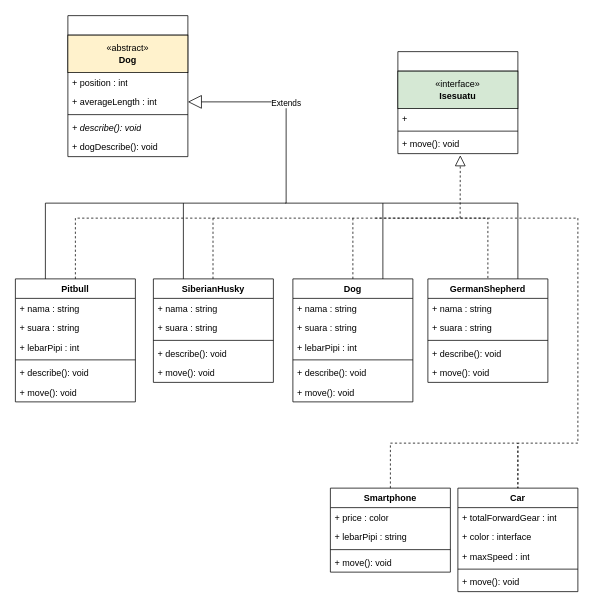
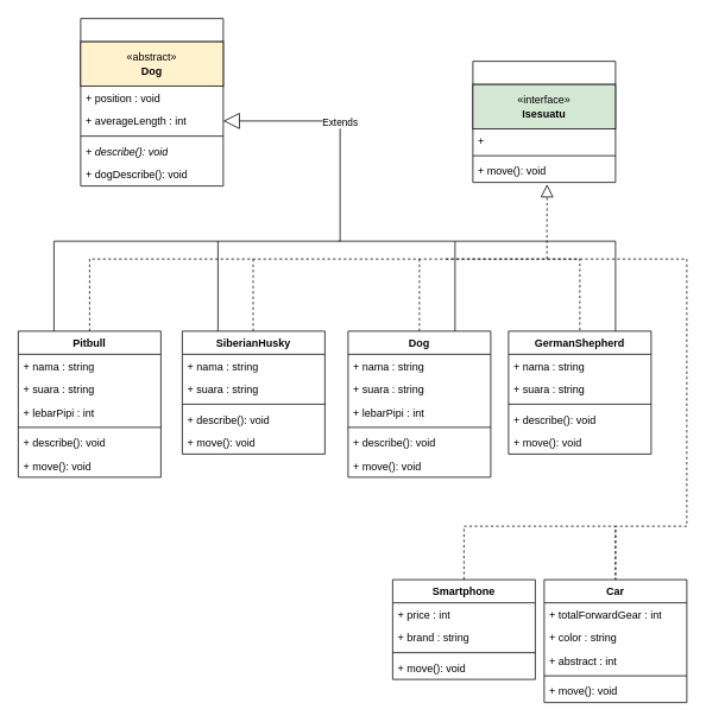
- <mxCell id="9" value="+ position : int" style="text;strokeColor=none;fillColor=none;align=left;verticalAlign=top;spacingLeft=4;spacingRight=4;overflow=hidden;rotatable=0;points=[[0,0.5],[1,0.5]];portConstraint=eastwest;whiteSpace=wrap;html=1;" vertex="1" parent="7"><mxGeometry y="76" width="160" height="26" as="geometry" /></mxCell>
+ <mxCell id="9" value="+ position : void" style="text;strokeColor=none;fillColor=none;align=left;verticalAlign=top;spacingLeft=4;spacingRight=4;overflow=hidden;rotatable=0;points=[[0,0.5],[1,0.5]];portConstraint=eastwest;whiteSpace=wrap;html=1;" vertex="1" parent="7"><mxGeometry y="76" width="160" height="26" as="geometry" /></mxCell>
- <mxCell id="41" value="+ price : color" style="text;strokeColor=none;fillColor=none;align=left;verticalAlign=top;spacingLeft=4;spacingRight=4;overflow=hidden;rotatable=0;points=[[0,0.5],[1,0.5]];portConstraint=eastwest;whiteSpace=wrap;html=1;" vertex="1" parent="40"><mxGeometry y="26" width="160" height="26" as="geometry" /></mxCell>
+ <mxCell id="41" value="+ price : int" style="text;strokeColor=none;fillColor=none;align=left;verticalAlign=top;spacingLeft=4;spacingRight=4;overflow=hidden;rotatable=0;points=[[0,0.5],[1,0.5]];portConstraint=eastwest;whiteSpace=wrap;html=1;" vertex="1" parent="40"><mxGeometry y="26" width="160" height="26" as="geometry" /></mxCell>
- <mxCell id="42" value="+ lebarPipi : string" style="text;strokeColor=none;fillColor=none;align=left;verticalAlign=top;spacingLeft=4;spacingRight=4;overflow=hidden;rotatable=0;points=[[0,0.5],[1,0.5]];portConstraint=eastwest;whiteSpace=wrap;html=1;" vertex="1" parent="40"><mxGeometry y="52" width="160" height="26" as="geometry" /></mxCell>
+ <mxCell id="42" value="+ brand : string" style="text;strokeColor=none;fillColor=none;align=left;verticalAlign=top;spacingLeft=4;spacingRight=4;overflow=hidden;rotatable=0;points=[[0,0.5],[1,0.5]];portConstraint=eastwest;whiteSpace=wrap;html=1;" vertex="1" parent="40"><mxGeometry y="52" width="160" height="26" as="geometry" /></mxCell>
- <mxCell id="47" value="+ color : interface" style="text;strokeColor=none;fillColor=none;align=left;verticalAlign=top;spacingLeft=4;spacingRight=4;overflow=hidden;rotatable=0;points=[[0,0.5],[1,0.5]];portConstraint=eastwest;whiteSpace=wrap;html=1;" vertex="1" parent="45"><mxGeometry y="52" width="160" height="26" as="geometry" /></mxCell>
+ <mxCell id="47" value="+ color : string" style="text;strokeColor=none;fillColor=none;align=left;verticalAlign=top;spacingLeft=4;spacingRight=4;overflow=hidden;rotatable=0;points=[[0,0.5],[1,0.5]];portConstraint=eastwest;whiteSpace=wrap;html=1;" vertex="1" parent="45"><mxGeometry y="52" width="160" height="26" as="geometry" /></mxCell>
- <mxCell id="48" value="+ maxSpeed : int" style="text;strokeColor=none;fillColor=none;align=left;verticalAlign=top;spacingLeft=4;spacingRight=4;overflow=hidden;rotatable=0;points=[[0,0.5],[1,0.5]];portConstraint=eastwest;whiteSpace=wrap;html=1;" vertex="1" parent="45"><mxGeometry y="78" width="160" height="26" as="geometry" /></mxCell>
+ <mxCell id="48" value="+ abstract : int" style="text;strokeColor=none;fillColor=none;align=left;verticalAlign=top;spacingLeft=4;spacingRight=4;overflow=hidden;rotatable=0;points=[[0,0.5],[1,0.5]];portConstraint=eastwest;whiteSpace=wrap;html=1;" vertex="1" parent="45"><mxGeometry y="78" width="160" height="26" as="geometry" /></mxCell>
